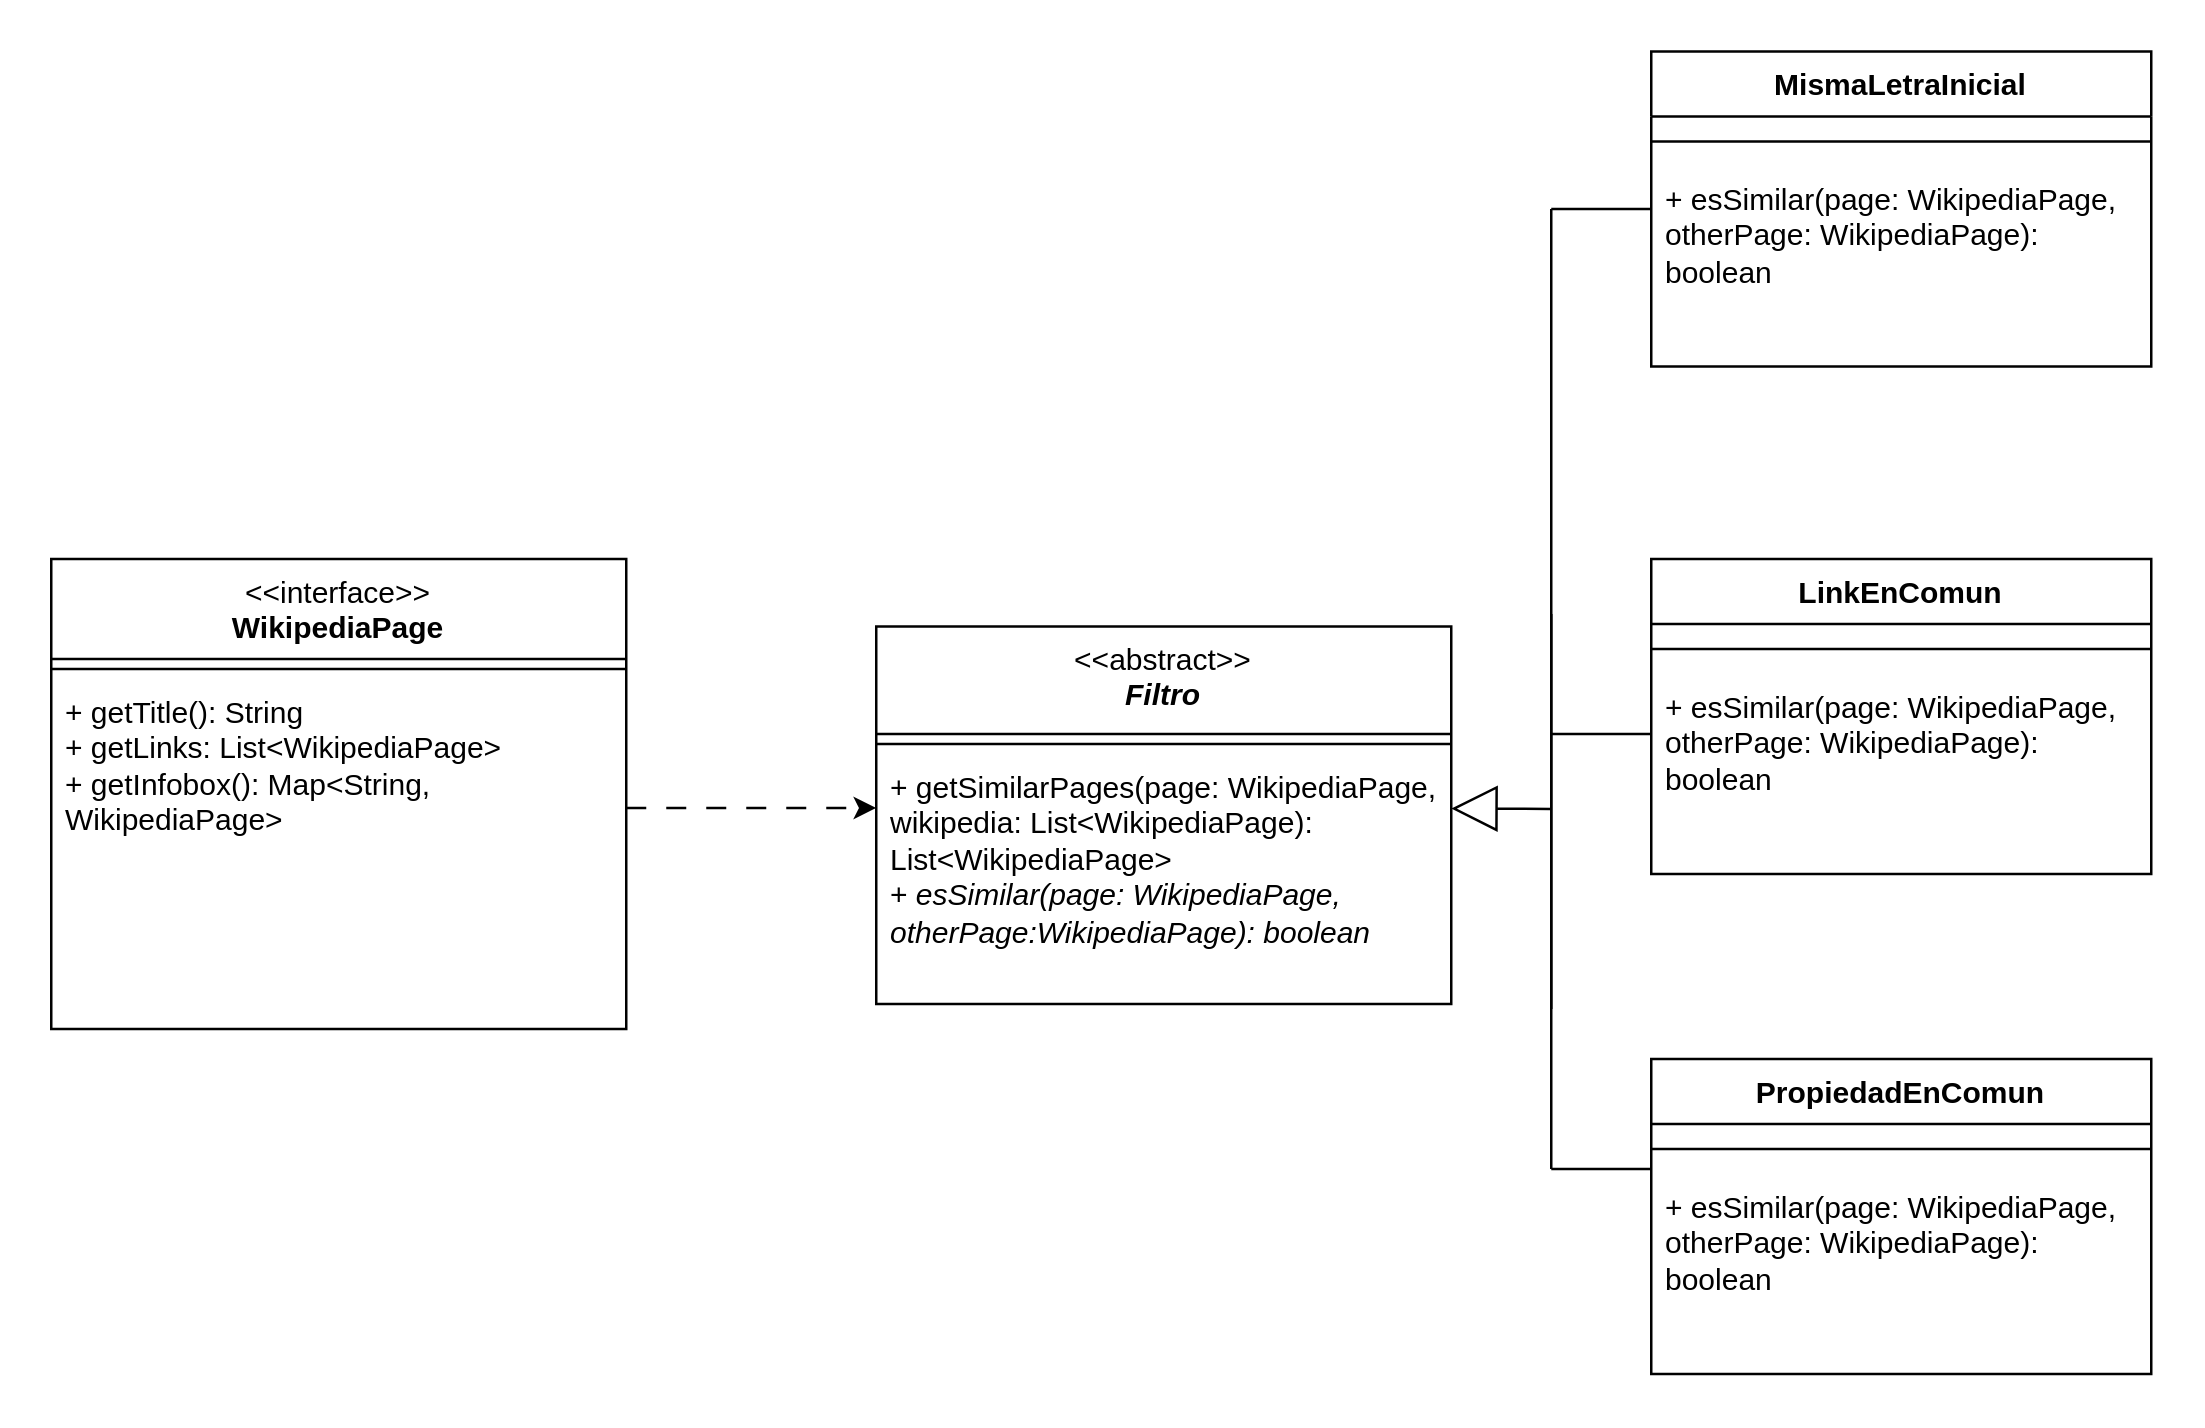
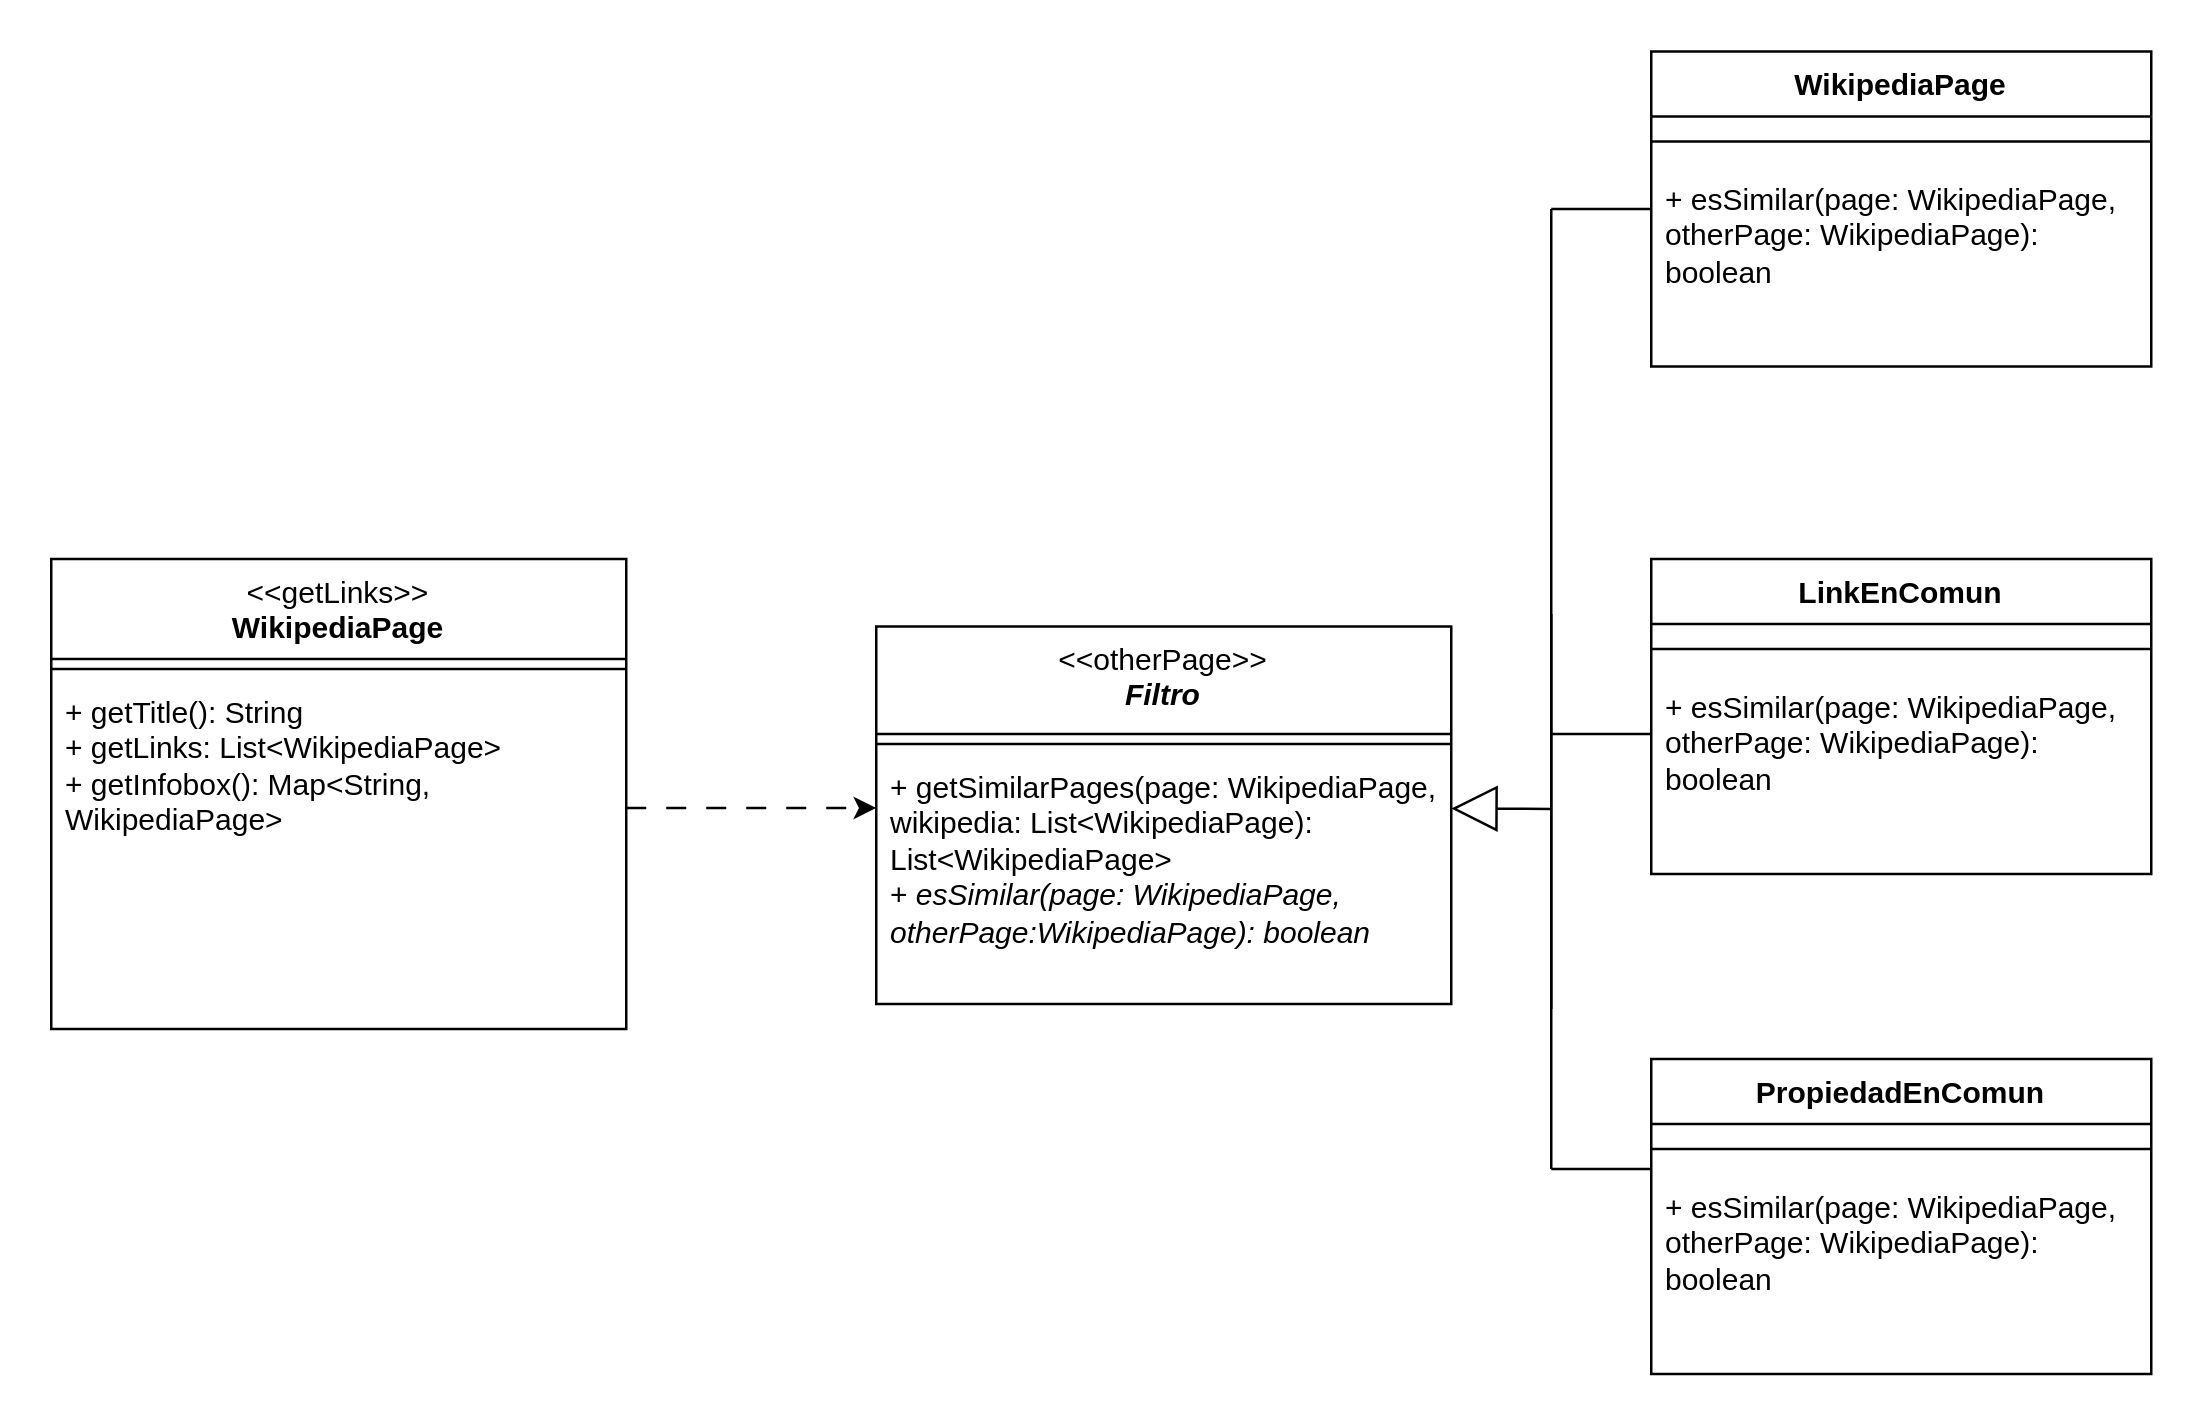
- <mxCell id="14" value="MismaLetraInicial" style="swimlane;fontStyle=1;align=center;verticalAlign=top;childLayout=stackLayout;horizontal=1;startSize=26;horizontalStack=0;resizeParent=1;resizeParentMax=0;resizeLast=0;collapsible=1;marginBottom=0;whiteSpace=wrap;html=1;" parent="1" vertex="1"><mxGeometry x="660" y="20" width="200" height="126" as="geometry" /></mxCell>
+ <mxCell id="14" value="WikipediaPage" style="swimlane;fontStyle=1;align=center;verticalAlign=top;childLayout=stackLayout;horizontal=1;startSize=26;horizontalStack=0;resizeParent=1;resizeParentMax=0;resizeLast=0;collapsible=1;marginBottom=0;whiteSpace=wrap;html=1;" parent="1" vertex="1"><mxGeometry x="660" y="20" width="200" height="126" as="geometry" /></mxCell>
- <mxCell id="5" value="&lt;div&gt;&lt;span style=&quot;font-weight: normal;&quot;&gt;&amp;lt;&amp;lt;interface&amp;gt;&amp;gt;&lt;/span&gt;&lt;/div&gt;WikipediaPage" style="swimlane;fontStyle=1;align=center;verticalAlign=top;childLayout=stackLayout;horizontal=1;startSize=40;horizontalStack=0;resizeParent=1;resizeParentMax=0;resizeLast=0;collapsible=1;marginBottom=0;whiteSpace=wrap;html=1;" parent="1" vertex="1"><mxGeometry x="20" y="223" width="230" height="188" as="geometry" /></mxCell>
+ <mxCell id="5" value="&lt;div&gt;&lt;span style=&quot;font-weight: normal;&quot;&gt;&amp;lt;&amp;lt;getLinks&amp;gt;&amp;gt;&lt;/span&gt;&lt;/div&gt;WikipediaPage" style="swimlane;fontStyle=1;align=center;verticalAlign=top;childLayout=stackLayout;horizontal=1;startSize=40;horizontalStack=0;resizeParent=1;resizeParentMax=0;resizeLast=0;collapsible=1;marginBottom=0;whiteSpace=wrap;html=1;" parent="1" vertex="1"><mxGeometry x="20" y="223" width="230" height="188" as="geometry" /></mxCell>
- <mxCell id="2" value="&lt;div&gt;&lt;span style=&quot;font-weight: 400;&quot;&gt;&amp;lt;&amp;lt;abstract&amp;gt;&amp;gt;&lt;/span&gt;&lt;i&gt;&lt;/i&gt;&lt;/div&gt;&lt;i&gt;Filtro&lt;/i&gt;" style="swimlane;fontStyle=1;align=center;verticalAlign=top;childLayout=stackLayout;horizontal=1;startSize=43;horizontalStack=0;resizeParent=1;resizeParentMax=0;resizeLast=0;collapsible=1;marginBottom=0;whiteSpace=wrap;html=1;" parent="1" vertex="1"><mxGeometry x="350" y="250" width="230" height="151" as="geometry" /></mxCell>
+ <mxCell id="2" value="&lt;div&gt;&lt;span style=&quot;font-weight: 400;&quot;&gt;&amp;lt;&amp;lt;otherPage&amp;gt;&amp;gt;&lt;/span&gt;&lt;i&gt;&lt;/i&gt;&lt;/div&gt;&lt;i&gt;Filtro&lt;/i&gt;" style="swimlane;fontStyle=1;align=center;verticalAlign=top;childLayout=stackLayout;horizontal=1;startSize=43;horizontalStack=0;resizeParent=1;resizeParentMax=0;resizeLast=0;collapsible=1;marginBottom=0;whiteSpace=wrap;html=1;" parent="1" vertex="1"><mxGeometry x="350" y="250" width="230" height="151" as="geometry" /></mxCell>
